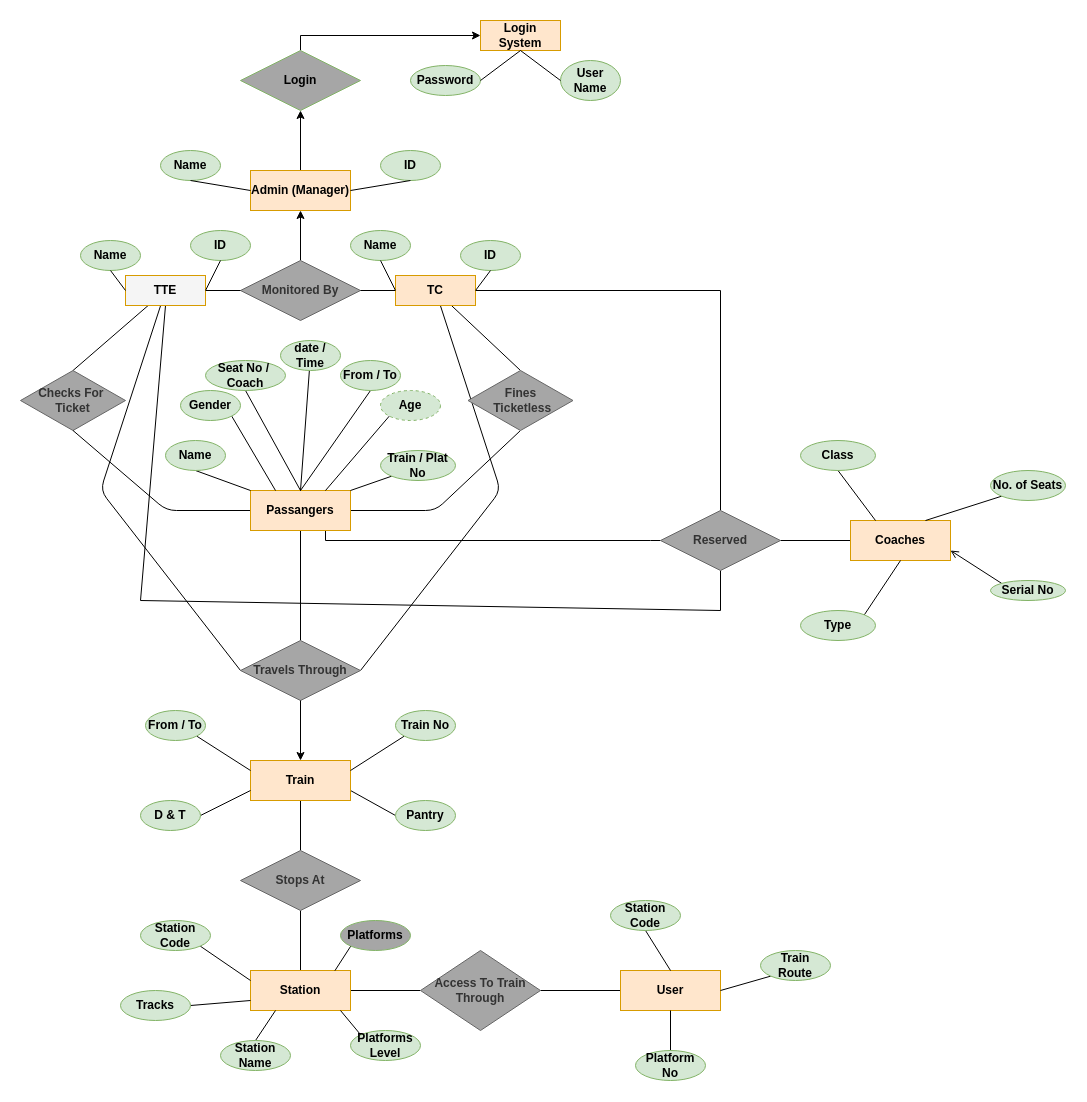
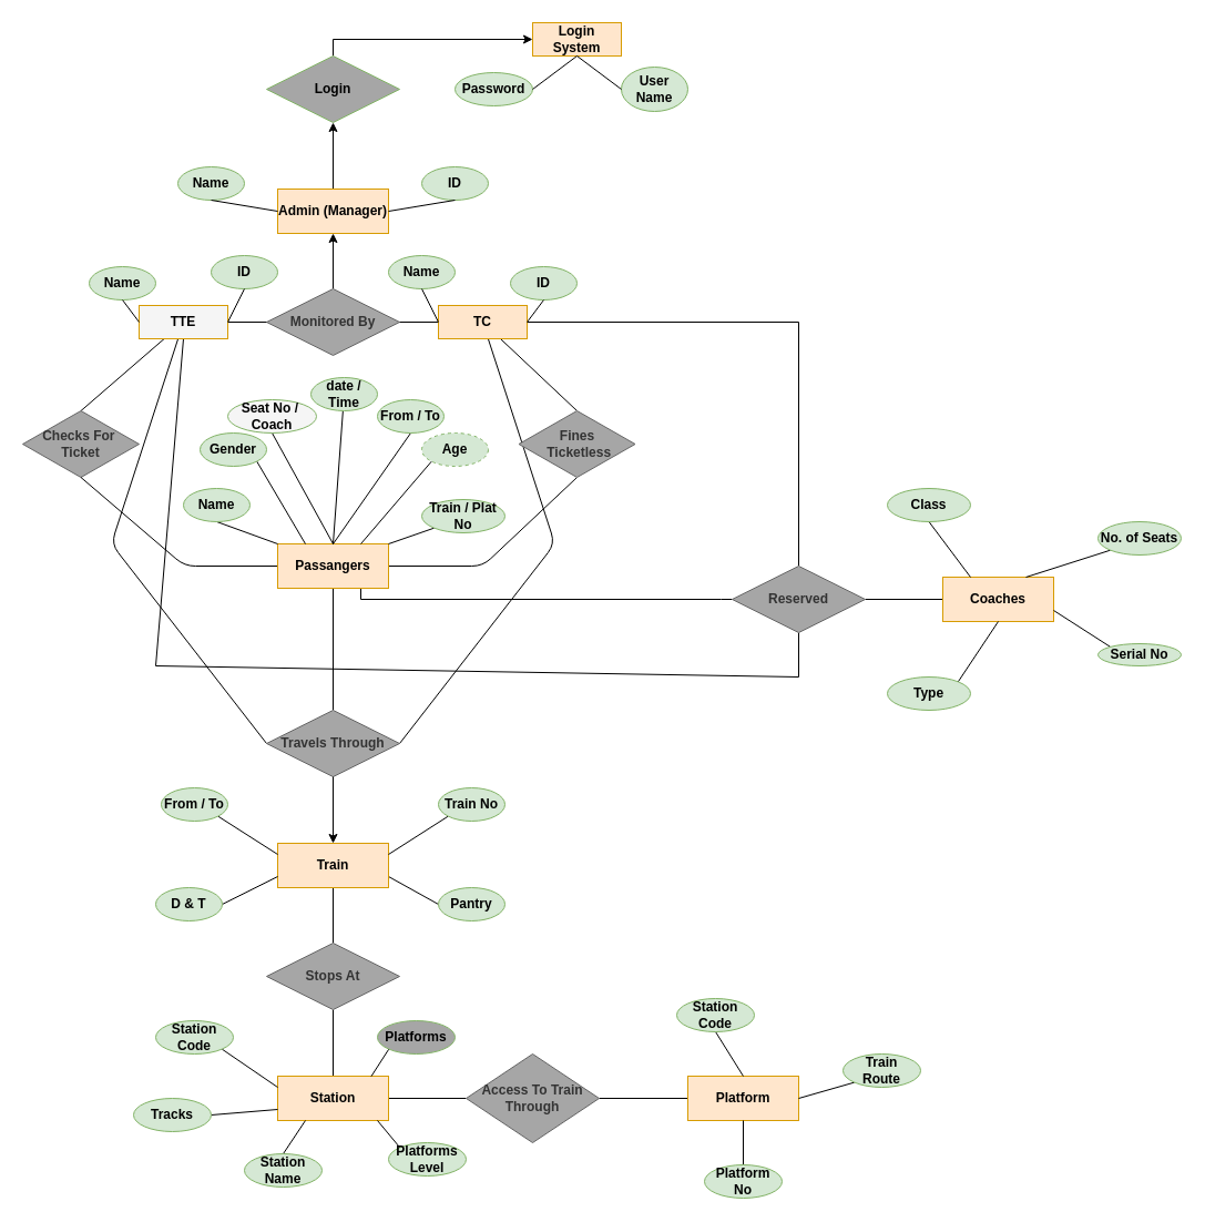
- <mxCell id="47" value="&lt;b&gt;Seat No /&amp;nbsp;&lt;br&gt;Coach&lt;/b&gt;" style="ellipse;whiteSpace=wrap;html=1;align=center;strokeColor=#82b366;fillColor=#d5e8d4;" parent="1" vertex="1"><mxGeometry x="205" y="360" width="80" height="30" as="geometry" /></mxCell>
+ <mxCell id="47" value="&lt;b&gt;Seat No /&amp;nbsp;&lt;br&gt;Coach&lt;/b&gt;" style="ellipse;whiteSpace=wrap;html=1;align=center;strokeColor=#82b366;fillColor=#f5f5f5;" parent="1" vertex="1"><mxGeometry x="205" y="360" width="80" height="30" as="geometry" /></mxCell>
- <mxCell id="101" style="edgeStyle=none;rounded=0;orthogonalLoop=1;jettySize=auto;html=1;exitX=0;exitY=0;exitDx=0;exitDy=0;entryX=1;entryY=0.75;entryDx=0;entryDy=0;fontColor=#333333;endArrow=open;" parent="1" source="102" target="68" edge="1"><mxGeometry relative="1" as="geometry" /></mxCell>
+ <mxCell id="101" style="edgeStyle=none;rounded=0;orthogonalLoop=1;jettySize=auto;html=1;exitX=0;exitY=0;exitDx=0;exitDy=0;entryX=1;entryY=0.75;entryDx=0;entryDy=0;fontColor=#333333;endArrow=none;" parent="1" source="102" target="68" edge="1"><mxGeometry relative="1" as="geometry" /></mxCell>
- <mxCell id="65" value="&lt;b&gt;User&lt;/b&gt;" style="whiteSpace=wrap;html=1;align=center;strokeColor=#d79b00;fillColor=#ffe6cc;" parent="1" vertex="1"><mxGeometry x="620" y="970" width="100" height="40" as="geometry" /></mxCell>
+ <mxCell id="65" value="&lt;b&gt;Platform&lt;/b&gt;" style="whiteSpace=wrap;html=1;align=center;strokeColor=#d79b00;fillColor=#ffe6cc;" parent="1" vertex="1"><mxGeometry x="620" y="970" width="100" height="40" as="geometry" /></mxCell>
